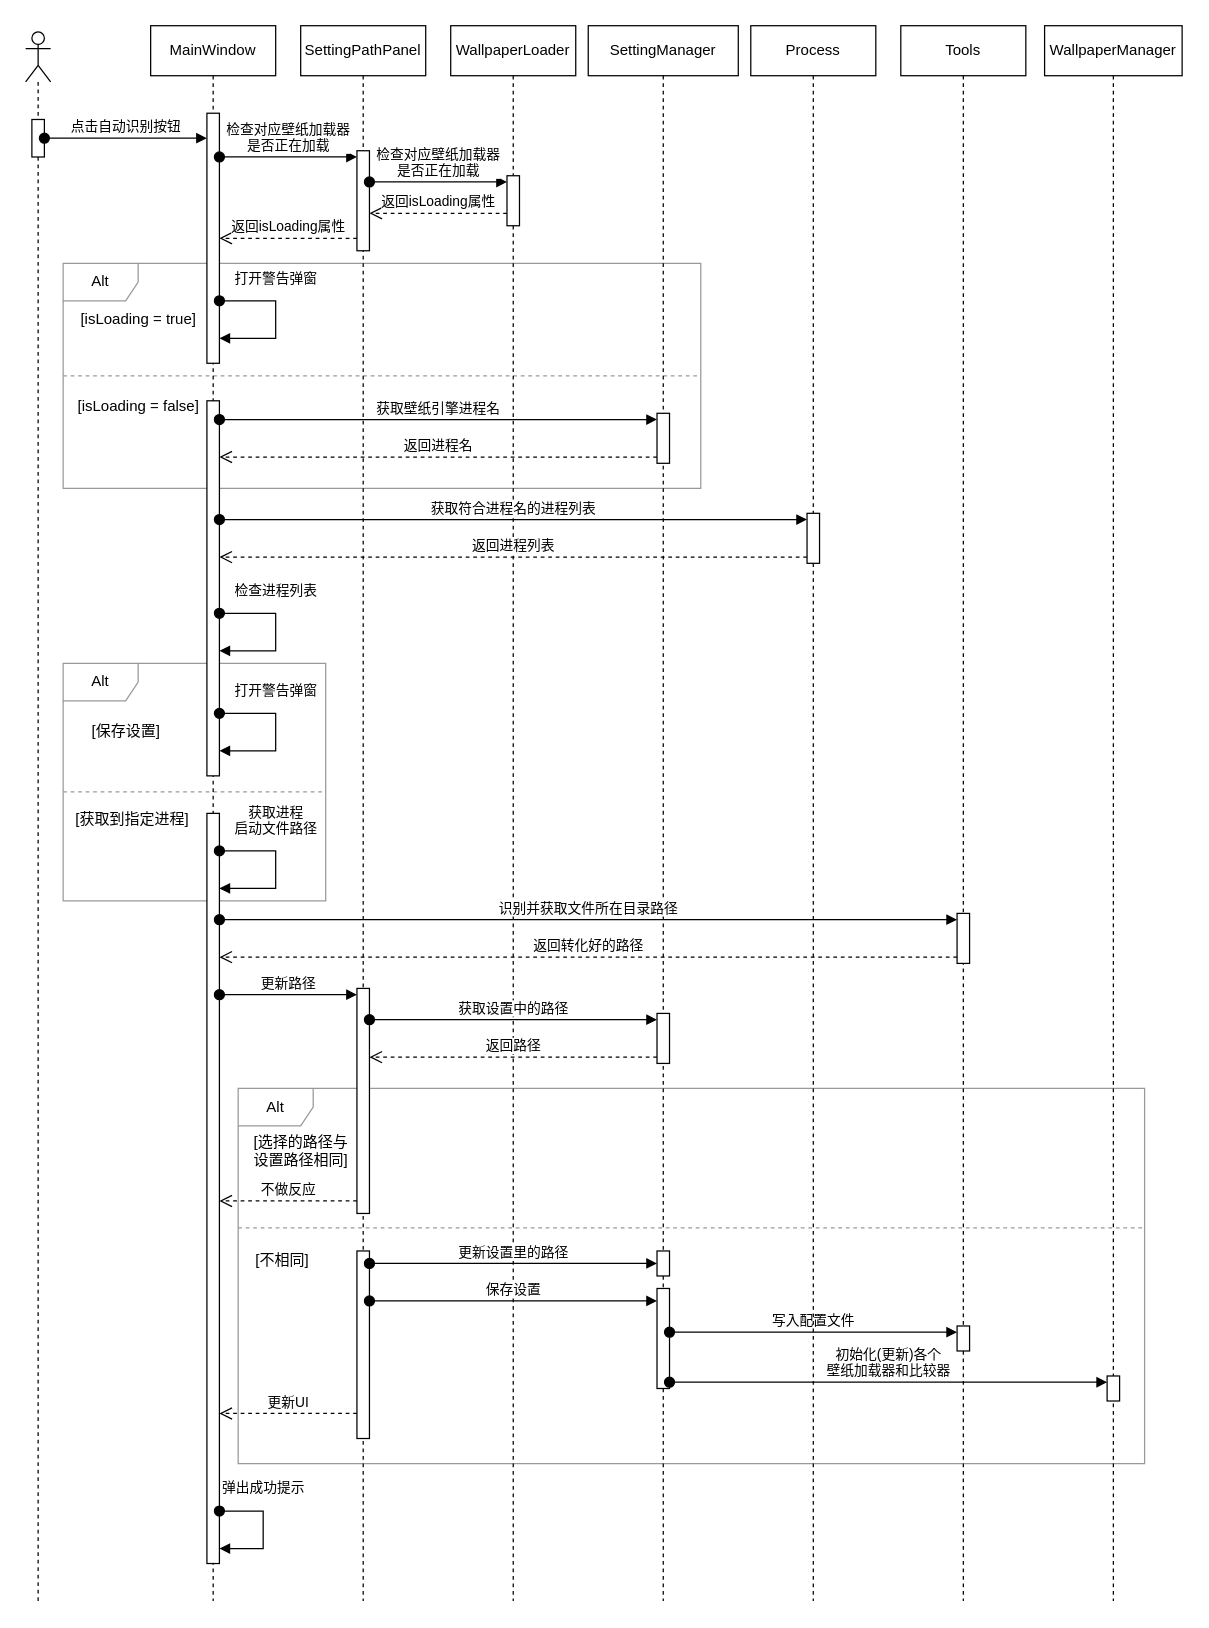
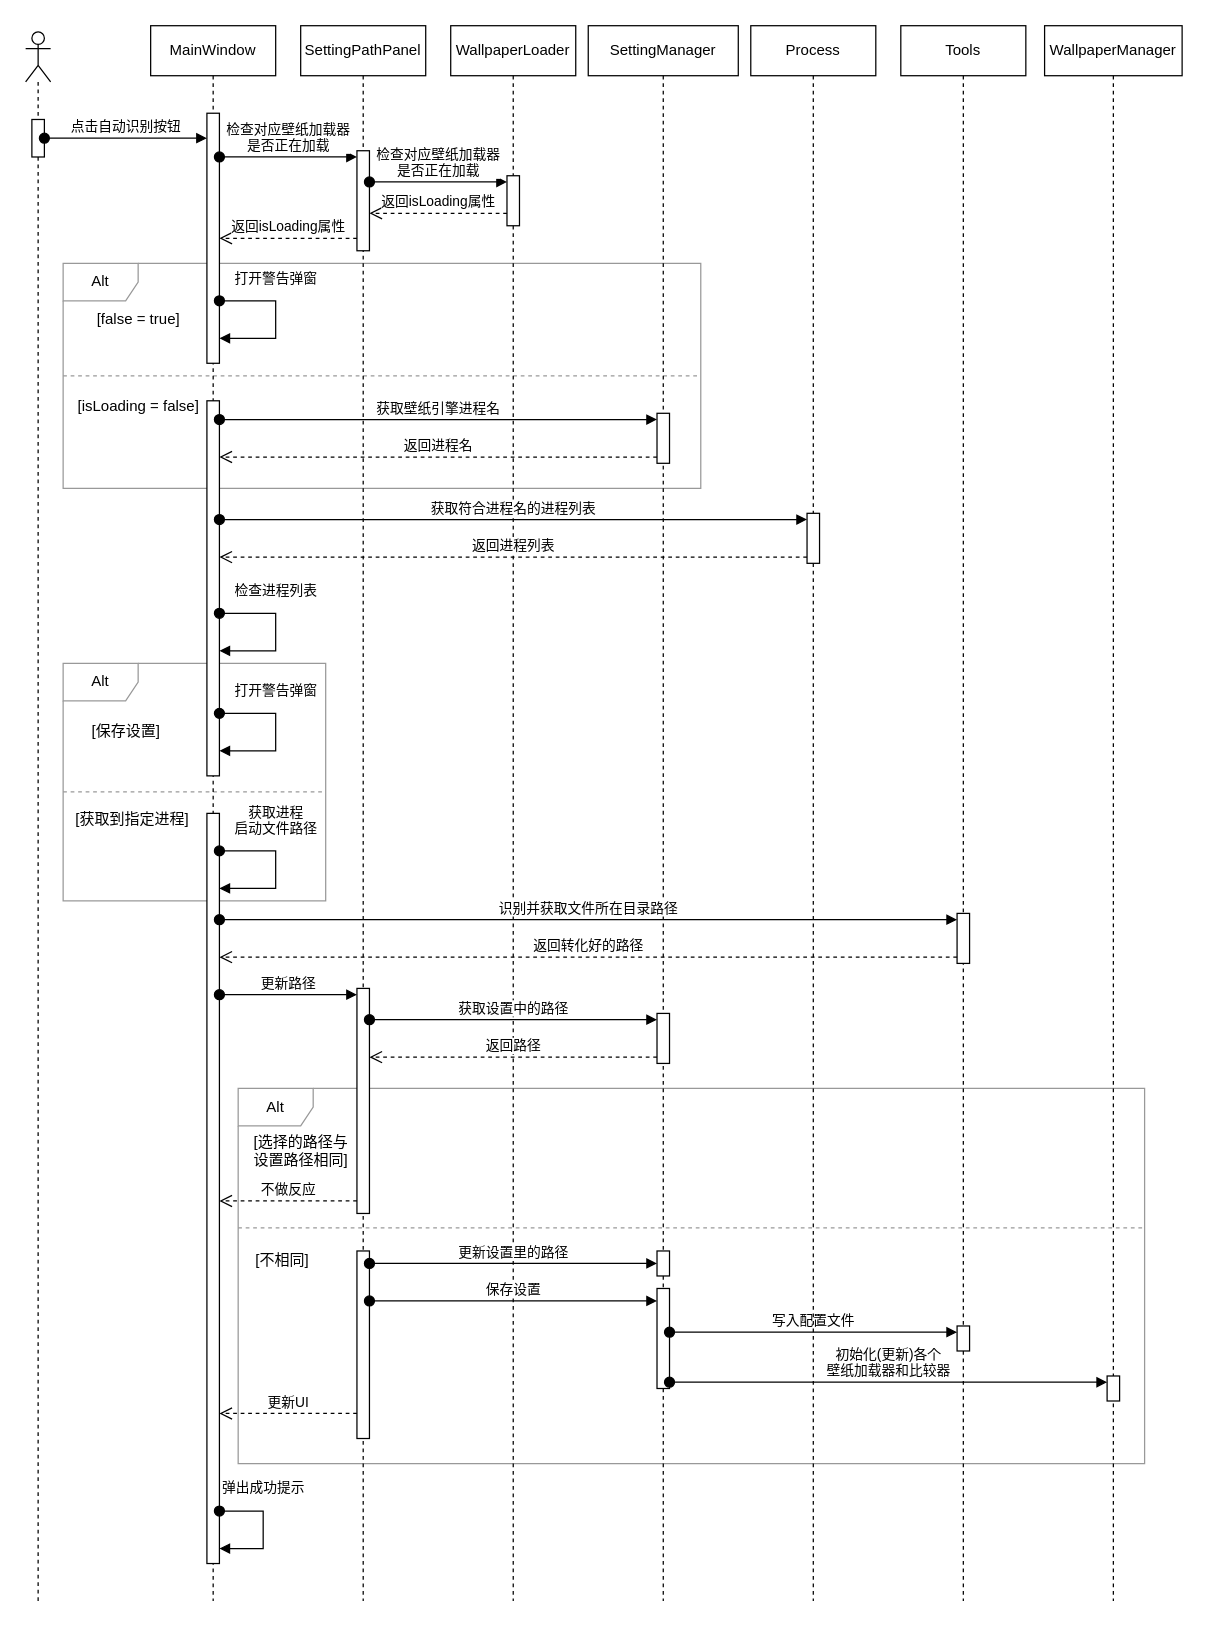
- <mxCell id="16" value="[isLoading = true]" style="text;html=1;align=center;verticalAlign=middle;resizable=0;points=[];autosize=1;strokeColor=none;fillColor=none;" parent="14" vertex="1"><mxGeometry y="29.995" width="120" height="30" as="geometry" /></mxCell>
+ <mxCell id="16" value="[false = true]" style="text;html=1;align=center;verticalAlign=middle;resizable=0;points=[];autosize=1;strokeColor=none;fillColor=none;" parent="14" vertex="1"><mxGeometry y="29.995" width="120" height="30" as="geometry" /></mxCell>
